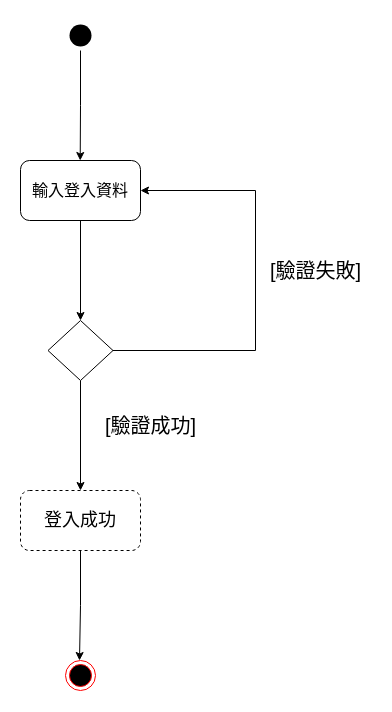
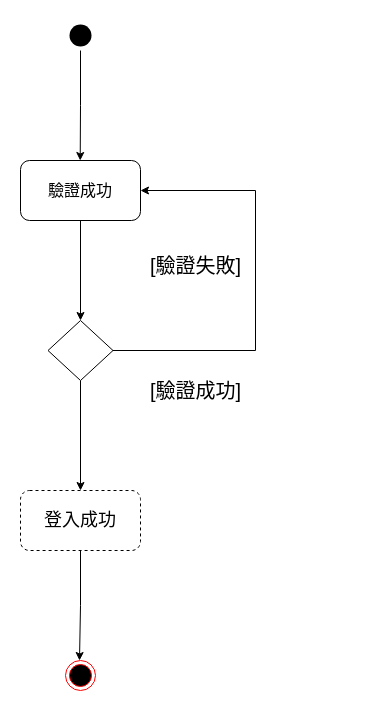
- <mxCell id="9" value="&lt;font style=&quot;font-size: 16px&quot;&gt;輸入登入資料&lt;/font&gt;" style="rounded=1;whiteSpace=wrap;html=1;fontSize=18;" vertex="1" parent="1"><mxGeometry x="20" y="160" width="120" height="60" as="geometry" /></mxCell>
+ <mxCell id="9" value="&lt;font style=&quot;font-size: 16px&quot;&gt;驗證成功&lt;/font&gt;" style="rounded=1;whiteSpace=wrap;html=1;fontSize=18;" vertex="1" parent="1"><mxGeometry x="20" y="160" width="120" height="60" as="geometry" /></mxCell>
- <mxCell id="13" value="[驗證失敗]" style="text;html=1;align=center;verticalAlign=middle;resizable=0;points=[];autosize=1;strokeColor=none;fillColor=none;fontSize=20;" vertex="1" parent="1"><mxGeometry x="260" y="255" width="110" height="30" as="geometry" /></mxCell>
+ <mxCell id="13" value="[驗證失敗]" style="text;html=1;align=center;verticalAlign=middle;resizable=0;points=[];autosize=1;strokeColor=none;fillColor=none;fontSize=20;" vertex="1" parent="1"><mxGeometry x="140" y="250" width="110" height="30" as="geometry" /></mxCell>
- <mxCell id="12" value="[驗證成功]" style="text;html=1;align=center;verticalAlign=middle;resizable=0;points=[];autosize=1;strokeColor=none;fillColor=none;fontSize=20;" vertex="1" parent="1"><mxGeometry x="95" y="410" width="110" height="30" as="geometry" /></mxCell>
+ <mxCell id="12" value="[驗證成功]" style="text;html=1;align=center;verticalAlign=middle;resizable=0;points=[];autosize=1;strokeColor=none;fillColor=none;fontSize=20;" vertex="1" parent="1"><mxGeometry x="140" y="375" width="110" height="30" as="geometry" /></mxCell>
